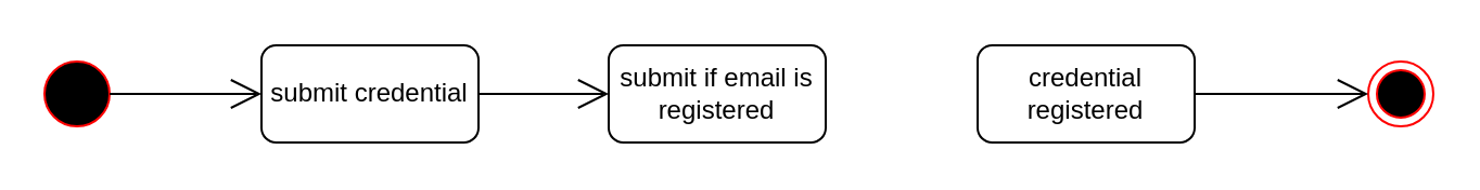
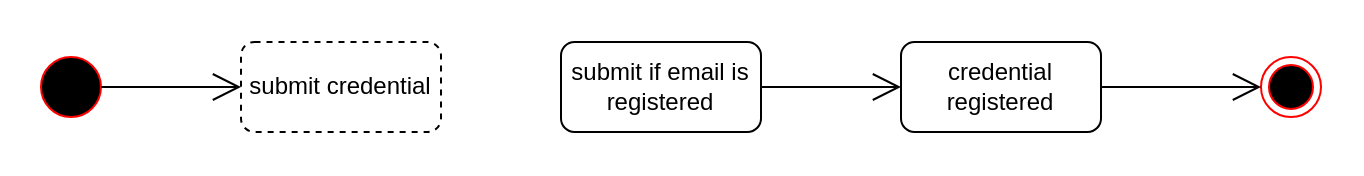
- <mxCell id="2" value="submit credential" style="rounded=1;whiteSpace=wrap;html=1;" vertex="1" parent="1"><mxGeometry x="120" y="20.5" width="100" height="45" as="geometry" /></mxCell>
+ <mxCell id="2" value="submit credential" style="rounded=1;whiteSpace=wrap;html=1;dashed=1;" vertex="1" parent="1"><mxGeometry x="120" y="20.5" width="100" height="45" as="geometry" /></mxCell>
- <mxCell id="7" value="" style="endArrow=open;endFill=1;endSize=12;html=1;rounded=0;exitX=1;exitY=0.5;exitDx=0;exitDy=0;entryX=0;entryY=0.5;entryDx=0;entryDy=0;" edge="1" parent="1" source="2" target="5"><mxGeometry width="160" relative="1" as="geometry"><mxPoint x="180" y="31" as="sourcePoint" /><mxPoint x="260" y="-19" as="targetPoint" /><Array as="points" /></mxGeometry></mxCell>
+ <mxCell id="8" value="" style="endArrow=open;endFill=1;endSize=12;html=1;rounded=0;exitX=1;exitY=0.5;exitDx=0;exitDy=0;entryX=0;entryY=0.5;entryDx=0;entryDy=0;" edge="1" parent="1" source="5" target="6"><mxGeometry width="160" relative="1" as="geometry"><mxPoint x="180" y="76" as="sourcePoint" /><mxPoint x="260" y="151" as="targetPoint" /><Array as="points" /></mxGeometry></mxCell>
